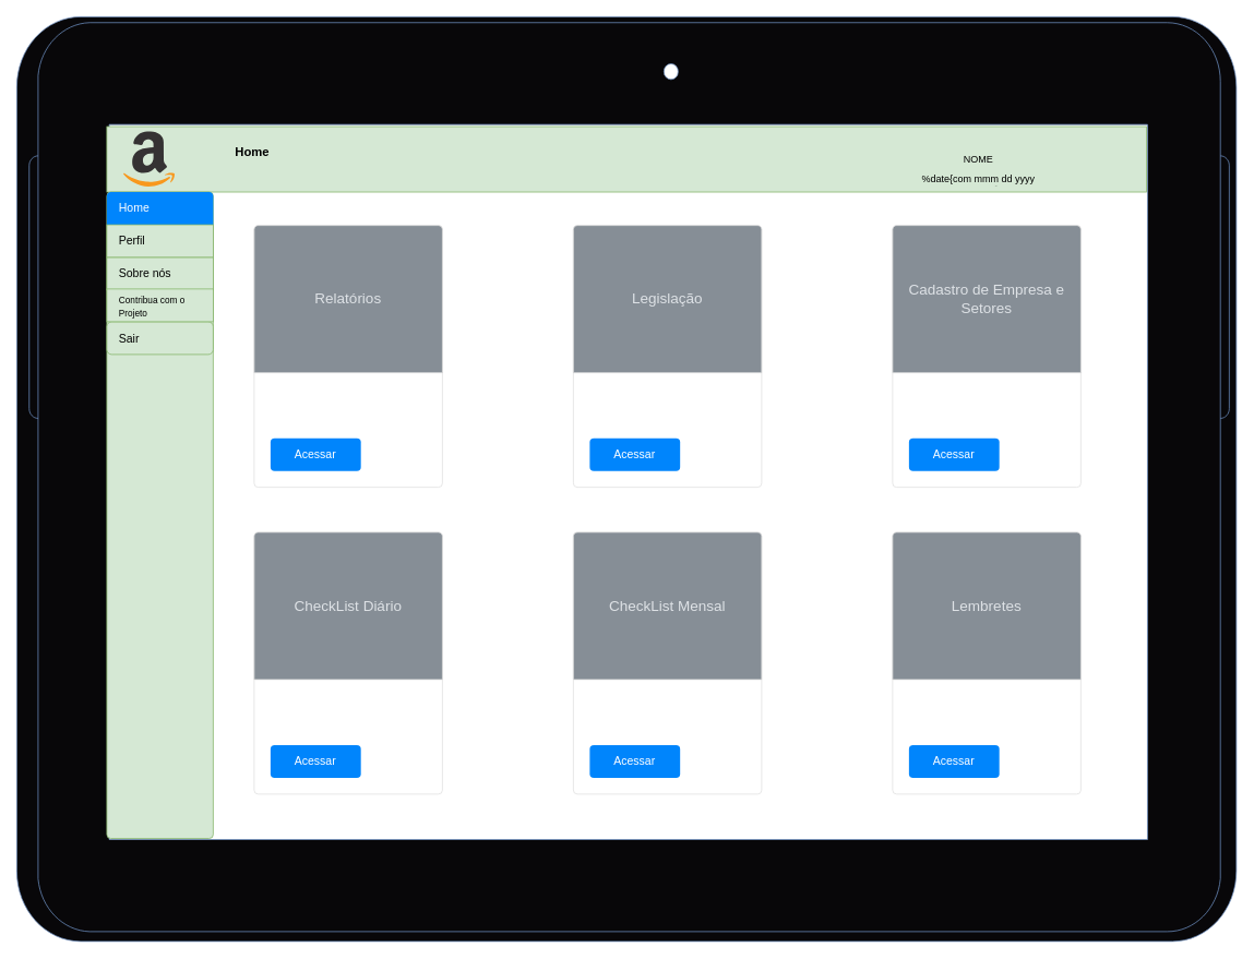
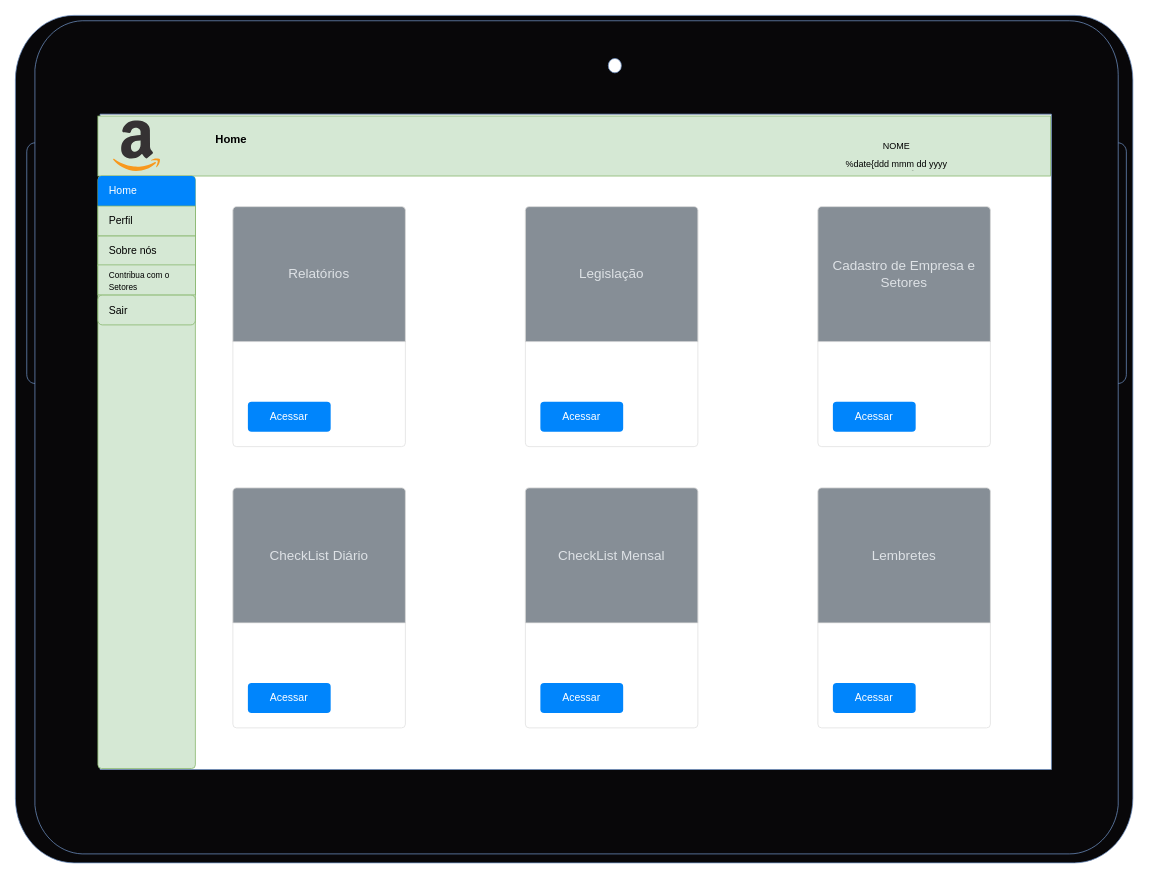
- <mxCell id="34" value="%date{com mmm dd yyyy HH:MM:ss}%" style="text;html=1;strokeColor=none;fillColor=none;align=center;verticalAlign=middle;whiteSpace=wrap;overflow=hidden;" vertex="1" parent="1"><mxGeometry x="1115" y="208.3" width="160" height="20" as="geometry" /></mxCell>
+ <mxCell id="34" value="%date{ddd mmm dd yyyy HH:MM:ss}%" style="text;html=1;strokeColor=none;fillColor=none;align=center;verticalAlign=middle;whiteSpace=wrap;overflow=hidden;" vertex="1" parent="1"><mxGeometry x="1115" y="208.3" width="160" height="20" as="geometry" /></mxCell>
- <mxCell id="21" value="&lt;font style=&quot;font-size: 11px;&quot;&gt;Contribua com o Projeto&lt;/font&gt;" style="strokeColor=inherit;fillColor=inherit;gradientColor=inherit;fontColor=inherit;html=1;shadow=0;dashed=0;perimeter=none;whiteSpace=wrap;resizeWidth=1;align=left;spacing=15;fontSize=14;" vertex="1" parent="16"><mxGeometry y="118.499" width="130" height="40" as="geometry" /></mxCell>
+ <mxCell id="21" value="&lt;font style=&quot;font-size: 11px;&quot;&gt;Contribua com o Setores&lt;/font&gt;" style="strokeColor=inherit;fillColor=inherit;gradientColor=inherit;fontColor=inherit;html=1;shadow=0;dashed=0;perimeter=none;whiteSpace=wrap;resizeWidth=1;align=left;spacing=15;fontSize=14;" vertex="1" parent="16"><mxGeometry y="118.499" width="130" height="40" as="geometry" /></mxCell>
